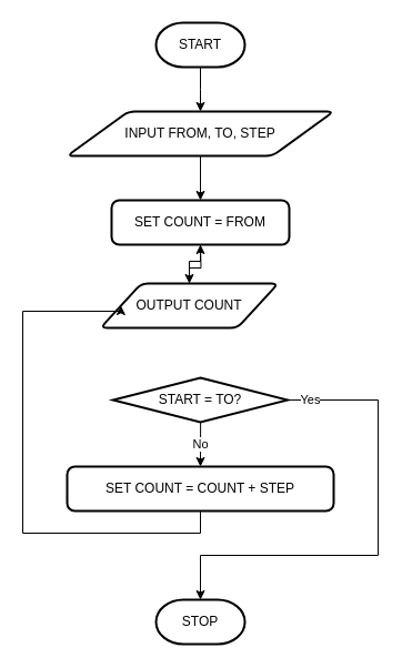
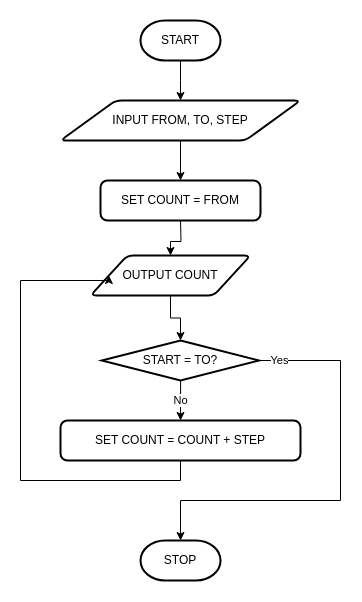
- <mxCell id="2" style="edgeStyle=orthogonalEdgeStyle;rounded=0;orthogonalLoop=1;jettySize=auto;html=1;" parent="1" source="3" target="15" edge="1"><mxGeometry relative="1" as="geometry" /></mxCell>
+ <mxCell id="2" style="edgeStyle=orthogonalEdgeStyle;rounded=0;orthogonalLoop=1;jettySize=auto;html=1;entryX=0.5;entryY=0;entryDx=0;entryDy=0;entryPerimeter=0;" parent="1" source="3" target="8" edge="1"><mxGeometry relative="1" as="geometry" /></mxCell>
